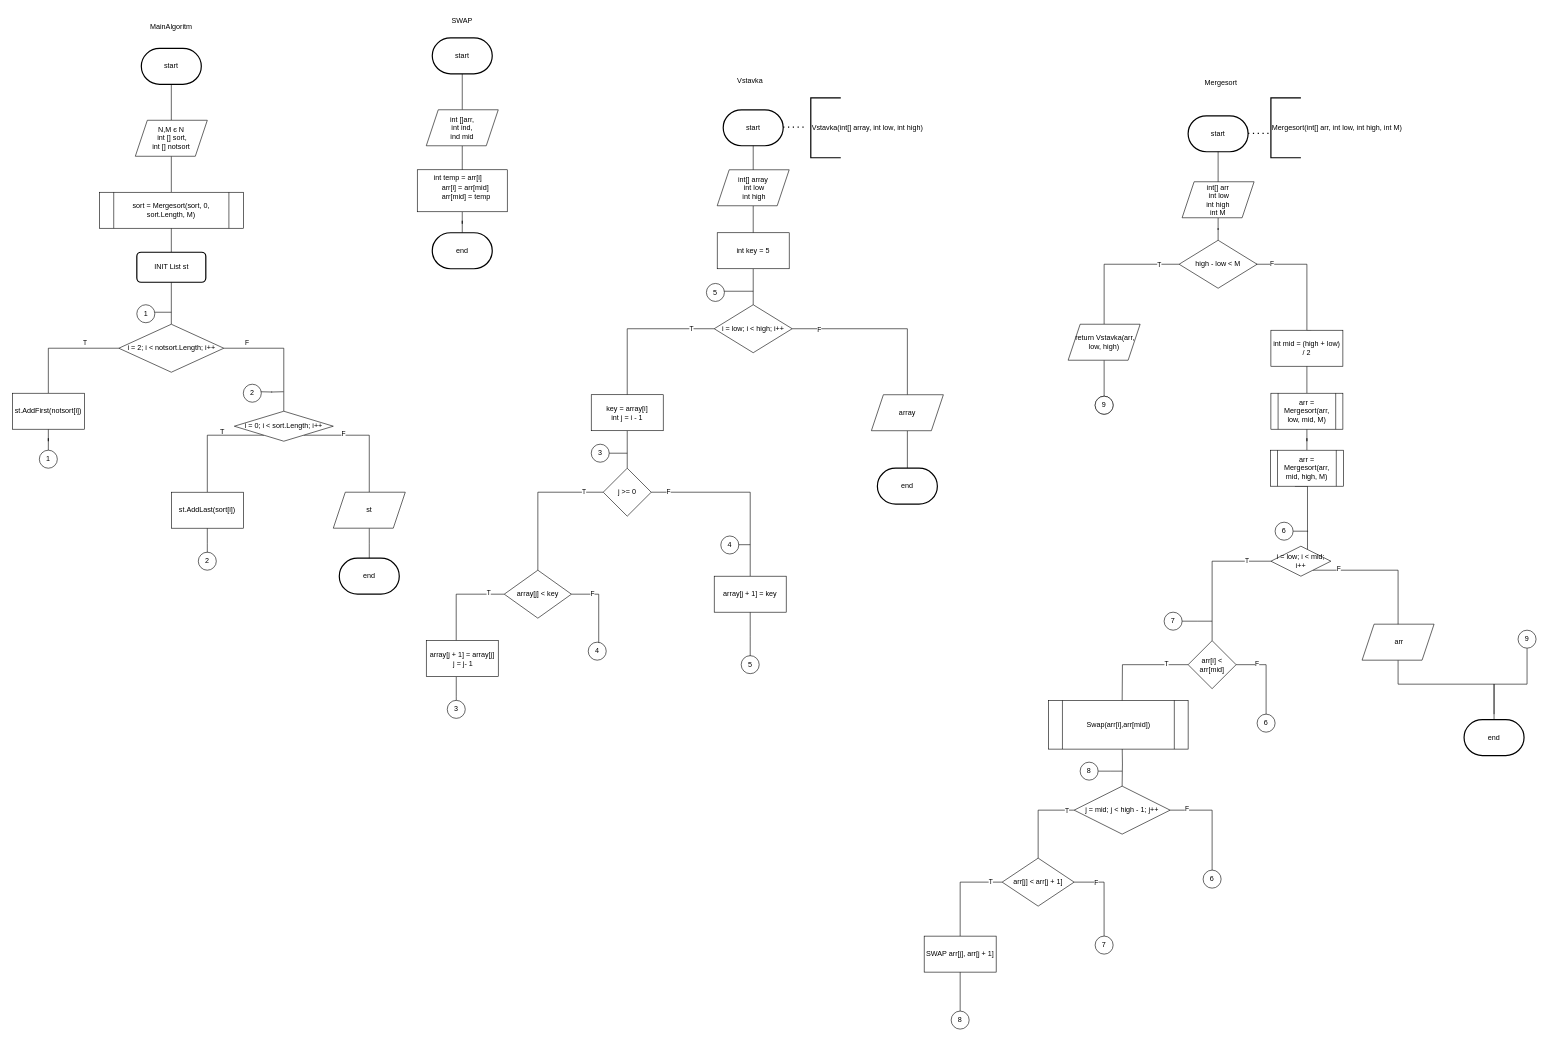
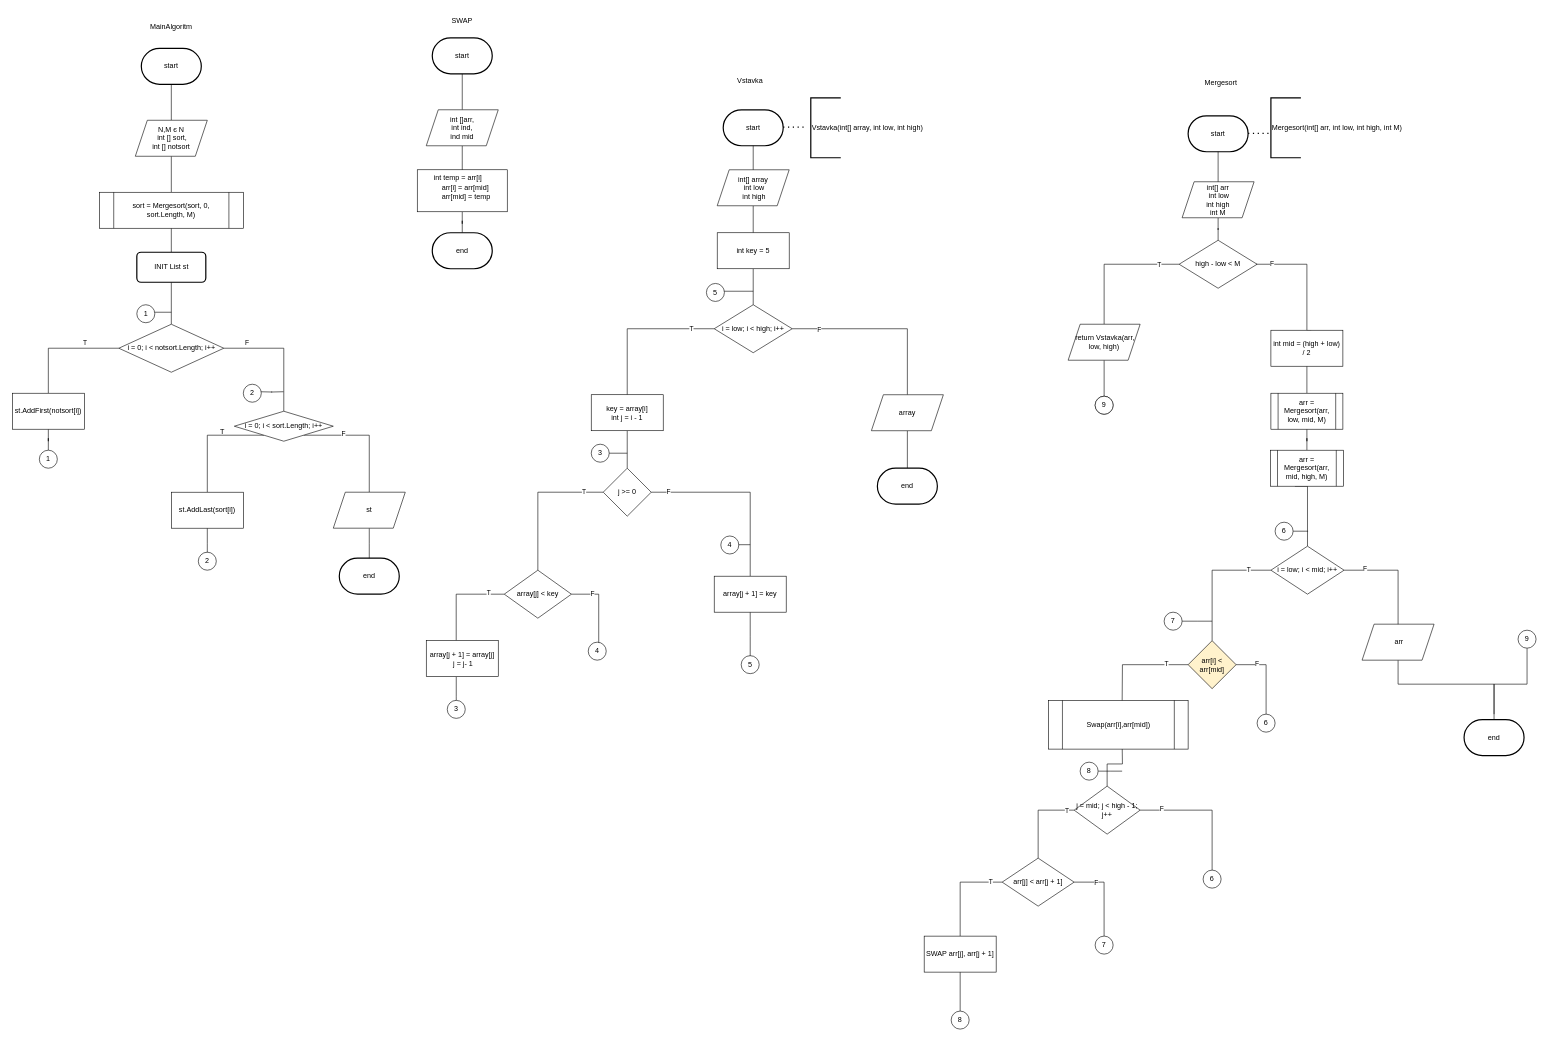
- <mxCell id="103" value="i = 2; i &amp;lt; notsort.Length; i++" style="rhombus;whiteSpace=wrap;html=1;" parent="1" vertex="1"><mxGeometry x="197.5" y="540" width="175" height="80" as="geometry" /></mxCell>
+ <mxCell id="103" value="i = 0; i &amp;lt; notsort.Length; i++" style="rhombus;whiteSpace=wrap;html=1;" parent="1" vertex="1"><mxGeometry x="197.5" y="540" width="175" height="80" as="geometry" /></mxCell>
- <mxCell id="64" value="i = low; i &amp;lt; mid; i++" style="rhombus;whiteSpace=wrap;html=1;" parent="1" vertex="1"><mxGeometry x="2118" y="910" width="100" height="50" as="geometry" /></mxCell>
+ <mxCell id="64" value="i = low; i &amp;lt; mid; i++" style="rhombus;whiteSpace=wrap;html=1;" parent="1" vertex="1"><mxGeometry x="2118" y="910" width="122" height="80" as="geometry" /></mxCell>
- <mxCell id="71" value="arr[i] &amp;lt; arr[mid]" style="rhombus;whiteSpace=wrap;html=1;" parent="1" vertex="1"><mxGeometry x="1980" y="1067.5" width="80" height="80" as="geometry" /></mxCell>
+ <mxCell id="71" value="arr[i] &amp;lt; arr[mid]" style="rhombus;whiteSpace=wrap;html=1;fillColor=#fff2cc;" parent="1" vertex="1"><mxGeometry x="1980" y="1067.5" width="80" height="80" as="geometry" /></mxCell>
- <mxCell id="80" value="j = mid; j &amp;lt; high - 1; j++" style="rhombus;whiteSpace=wrap;html=1;" parent="1" vertex="1"><mxGeometry x="1790" y="1310" width="160" height="80" as="geometry" /></mxCell>
+ <mxCell id="80" value="j = mid; j &amp;lt; high - 1; j++" style="rhombus;whiteSpace=wrap;html=1;" parent="1" vertex="1"><mxGeometry x="1790" y="1310" width="110" height="80" as="geometry" /></mxCell>
